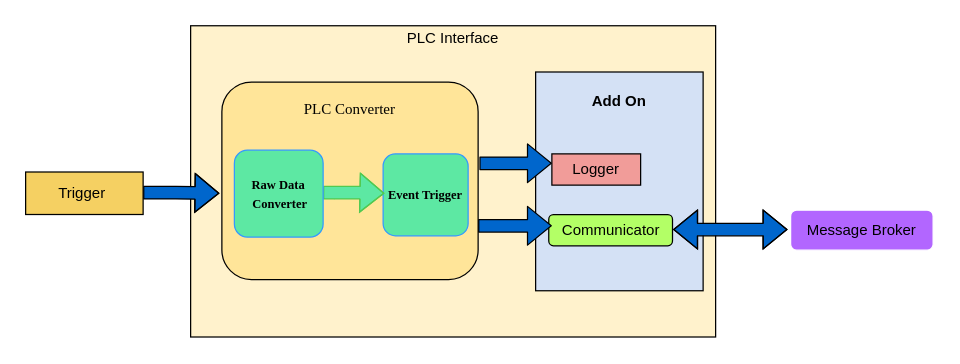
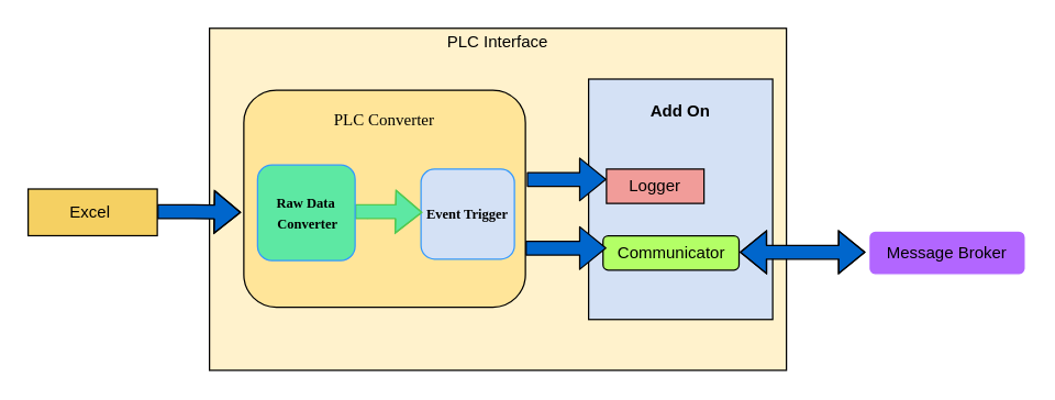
- <mxCell id="15" value="Trigger&amp;nbsp;" style="rounded=0;whiteSpace=wrap;html=1;fillColor=#F5D062;" vertex="1" parent="1"><mxGeometry x="20" y="137" width="94" height="34" as="geometry" /></mxCell>
+ <mxCell id="15" value="Excel&amp;nbsp;" style="rounded=0;whiteSpace=wrap;html=1;fillColor=#F5D062;" vertex="1" parent="1"><mxGeometry x="20" y="137" width="94" height="34" as="geometry" /></mxCell>
- <mxCell id="10" value="&lt;b&gt;&lt;font face=&quot;Verdana&quot; style=&quot;font-size: 10px&quot;&gt;Event Trigger&lt;/font&gt;&lt;/b&gt;" style="rounded=1;whiteSpace=wrap;html=1;fillColor=#5DE8A3;strokeColor=#3399FF;" vertex="1" parent="1"><mxGeometry x="306" y="122.5" width="68" height="65.5" as="geometry" /></mxCell>
+ <mxCell id="10" value="&lt;b&gt;&lt;font face=&quot;Verdana&quot; style=&quot;font-size: 10px&quot;&gt;Event Trigger&lt;/font&gt;&lt;/b&gt;" style="rounded=1;whiteSpace=wrap;html=1;fillColor=#d4e1f5;strokeColor=#3399FF;" vertex="1" parent="1"><mxGeometry x="306" y="122.5" width="68" height="65.5" as="geometry" /></mxCell>
